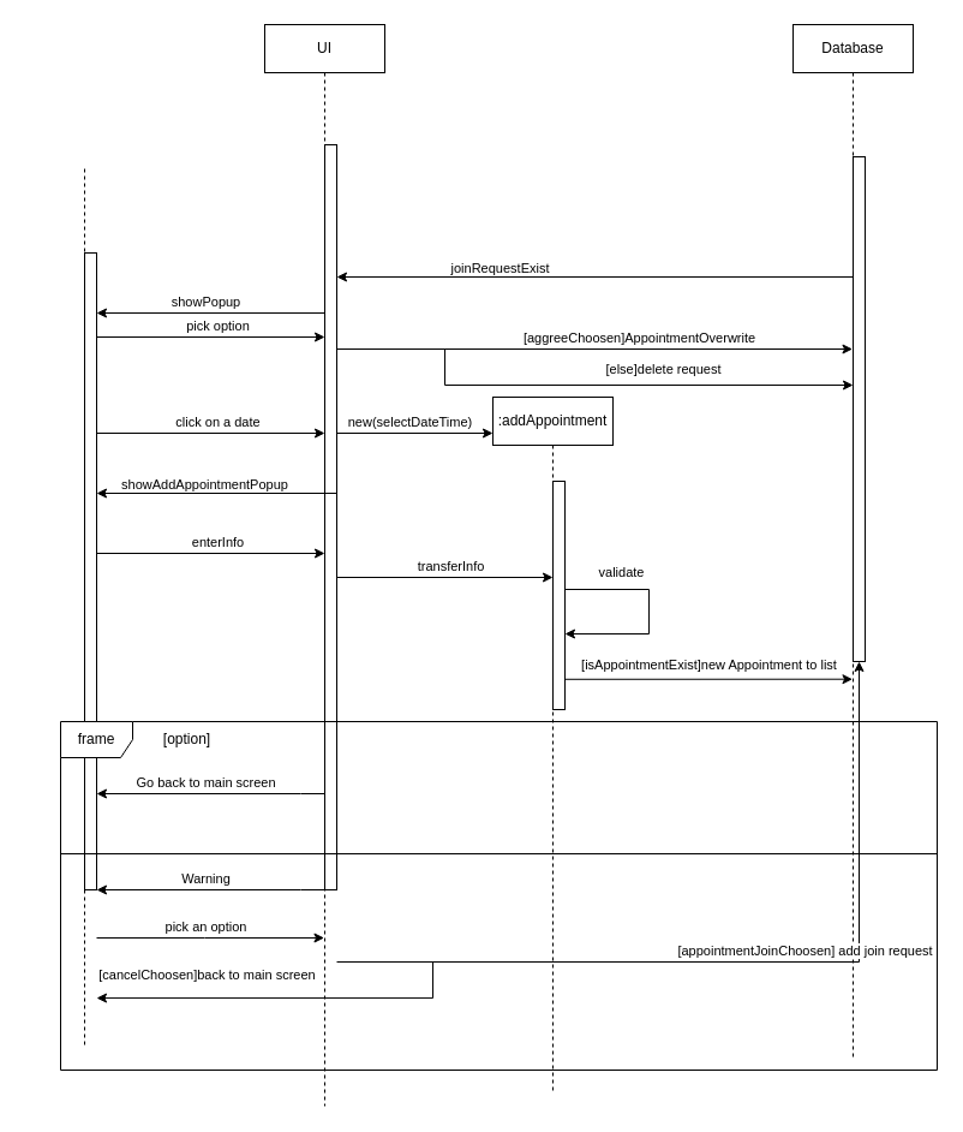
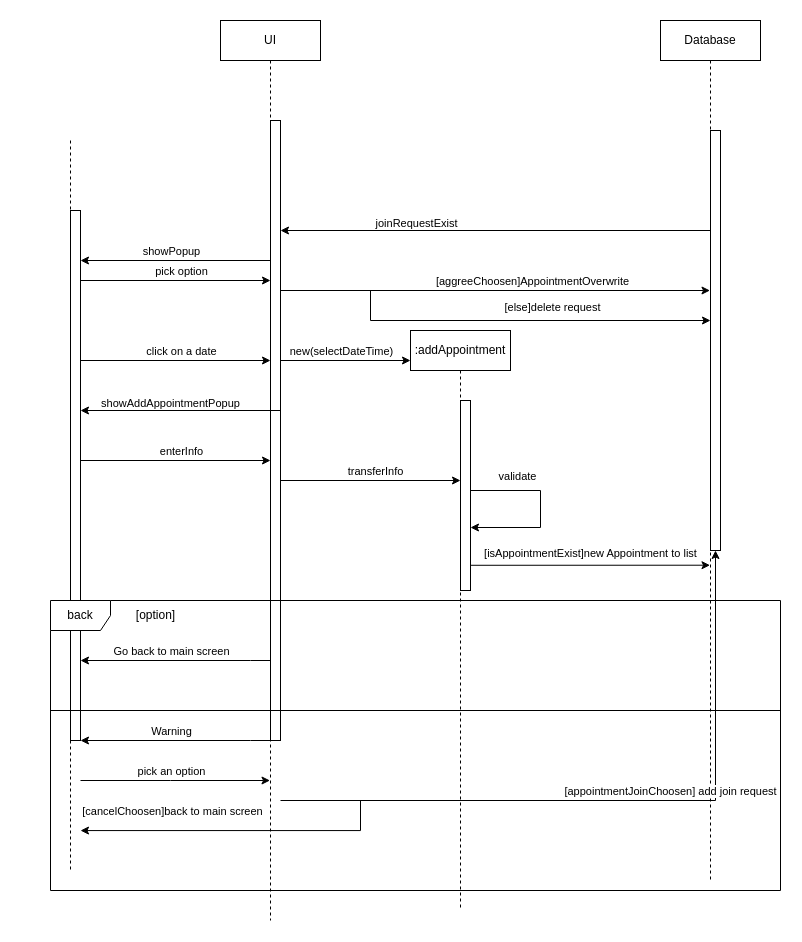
- <mxCell id="20" value="frame" style="shape=umlFrame;whiteSpace=wrap;html=1;pointerEvents=0;" vertex="1" parent="1"><mxGeometry x="50" y="600" width="730" height="290" as="geometry" /></mxCell>
+ <mxCell id="20" value="back" style="shape=umlFrame;whiteSpace=wrap;html=1;pointerEvents=0;" vertex="1" parent="1"><mxGeometry x="50" y="600" width="730" height="290" as="geometry" /></mxCell>
